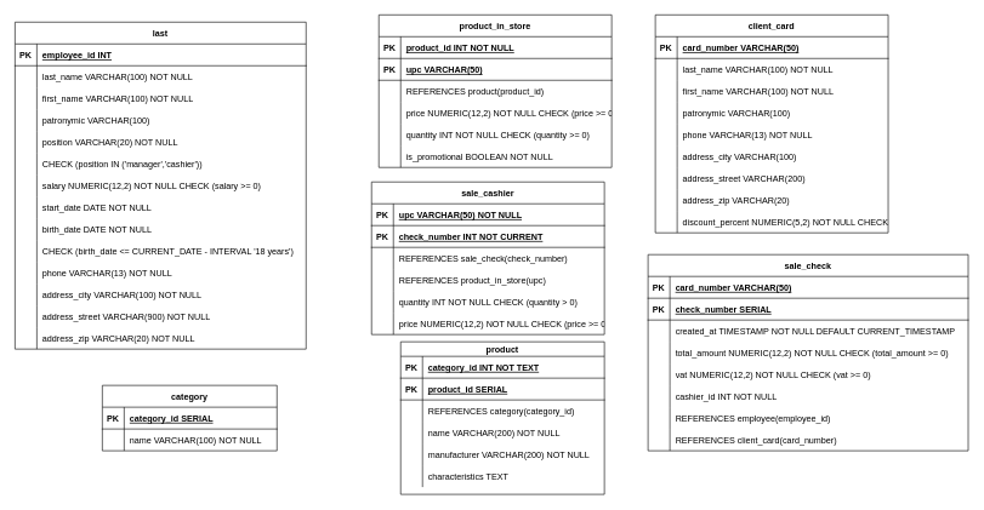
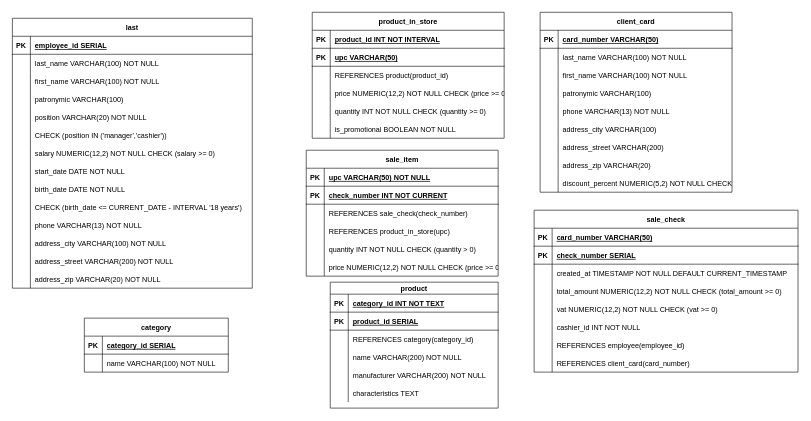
- <mxCell id="74" value="product_id     INT        NOT NULL" style="shape=partialRectangle;overflow=hidden;connectable=0;fillColor=none;align=left;strokeColor=inherit;top=0;left=0;bottom=0;right=0;spacingLeft=6;fontStyle=5;" vertex="1" parent="72"><mxGeometry x="30" width="290" height="30" as="geometry"><mxRectangle width="290" height="30" as="alternateBounds" /></mxGeometry></mxCell>
+ <mxCell id="74" value="product_id     INT        NOT INTERVAL" style="shape=partialRectangle;overflow=hidden;connectable=0;fillColor=none;align=left;strokeColor=inherit;top=0;left=0;bottom=0;right=0;spacingLeft=6;fontStyle=5;" vertex="1" parent="72"><mxGeometry x="30" width="290" height="30" as="geometry"><mxRectangle width="290" height="30" as="alternateBounds" /></mxGeometry></mxCell>
- <mxCell id="5" value="employee_id    INT " style="shape=partialRectangle;overflow=hidden;connectable=0;fillColor=none;align=left;strokeColor=inherit;top=0;left=0;bottom=0;right=0;spacingLeft=6;fontStyle=5;" vertex="1" parent="3"><mxGeometry x="30" width="370" height="30" as="geometry"><mxRectangle width="370" height="30" as="alternateBounds" /></mxGeometry></mxCell>
+ <mxCell id="5" value="employee_id    SERIAL " style="shape=partialRectangle;overflow=hidden;connectable=0;fillColor=none;align=left;strokeColor=inherit;top=0;left=0;bottom=0;right=0;spacingLeft=6;fontStyle=5;" vertex="1" parent="3"><mxGeometry x="30" width="370" height="30" as="geometry"><mxRectangle width="370" height="30" as="alternateBounds" /></mxGeometry></mxCell>
- <mxCell id="143" value="sale_cashier" style="shape=table;startSize=30;container=1;collapsible=1;childLayout=tableLayout;fixedRows=1;rowLines=0;fontStyle=1;align=center;resizeLast=1;" vertex="1" parent="1"><mxGeometry x="510" y="250" width="320" height="210" as="geometry" /></mxCell>
+ <mxCell id="143" value="sale_item" style="shape=table;startSize=30;container=1;collapsible=1;childLayout=tableLayout;fixedRows=1;rowLines=0;fontStyle=1;align=center;resizeLast=1;" vertex="1" parent="1"><mxGeometry x="510" y="250" width="320" height="210" as="geometry" /></mxCell>
- <mxCell id="41" value="address_street VARCHAR(900) NOT NULL" style="shape=partialRectangle;overflow=hidden;connectable=0;fillColor=none;align=left;strokeColor=inherit;top=0;left=0;bottom=0;right=0;spacingLeft=6;" vertex="1" parent="39"><mxGeometry x="30" width="370" height="30" as="geometry"><mxRectangle width="370" height="30" as="alternateBounds" /></mxGeometry></mxCell>
+ <mxCell id="41" value="address_street VARCHAR(200) NOT NULL" style="shape=partialRectangle;overflow=hidden;connectable=0;fillColor=none;align=left;strokeColor=inherit;top=0;left=0;bottom=0;right=0;spacingLeft=6;" vertex="1" parent="39"><mxGeometry x="30" width="370" height="30" as="geometry"><mxRectangle width="370" height="30" as="alternateBounds" /></mxGeometry></mxCell>
